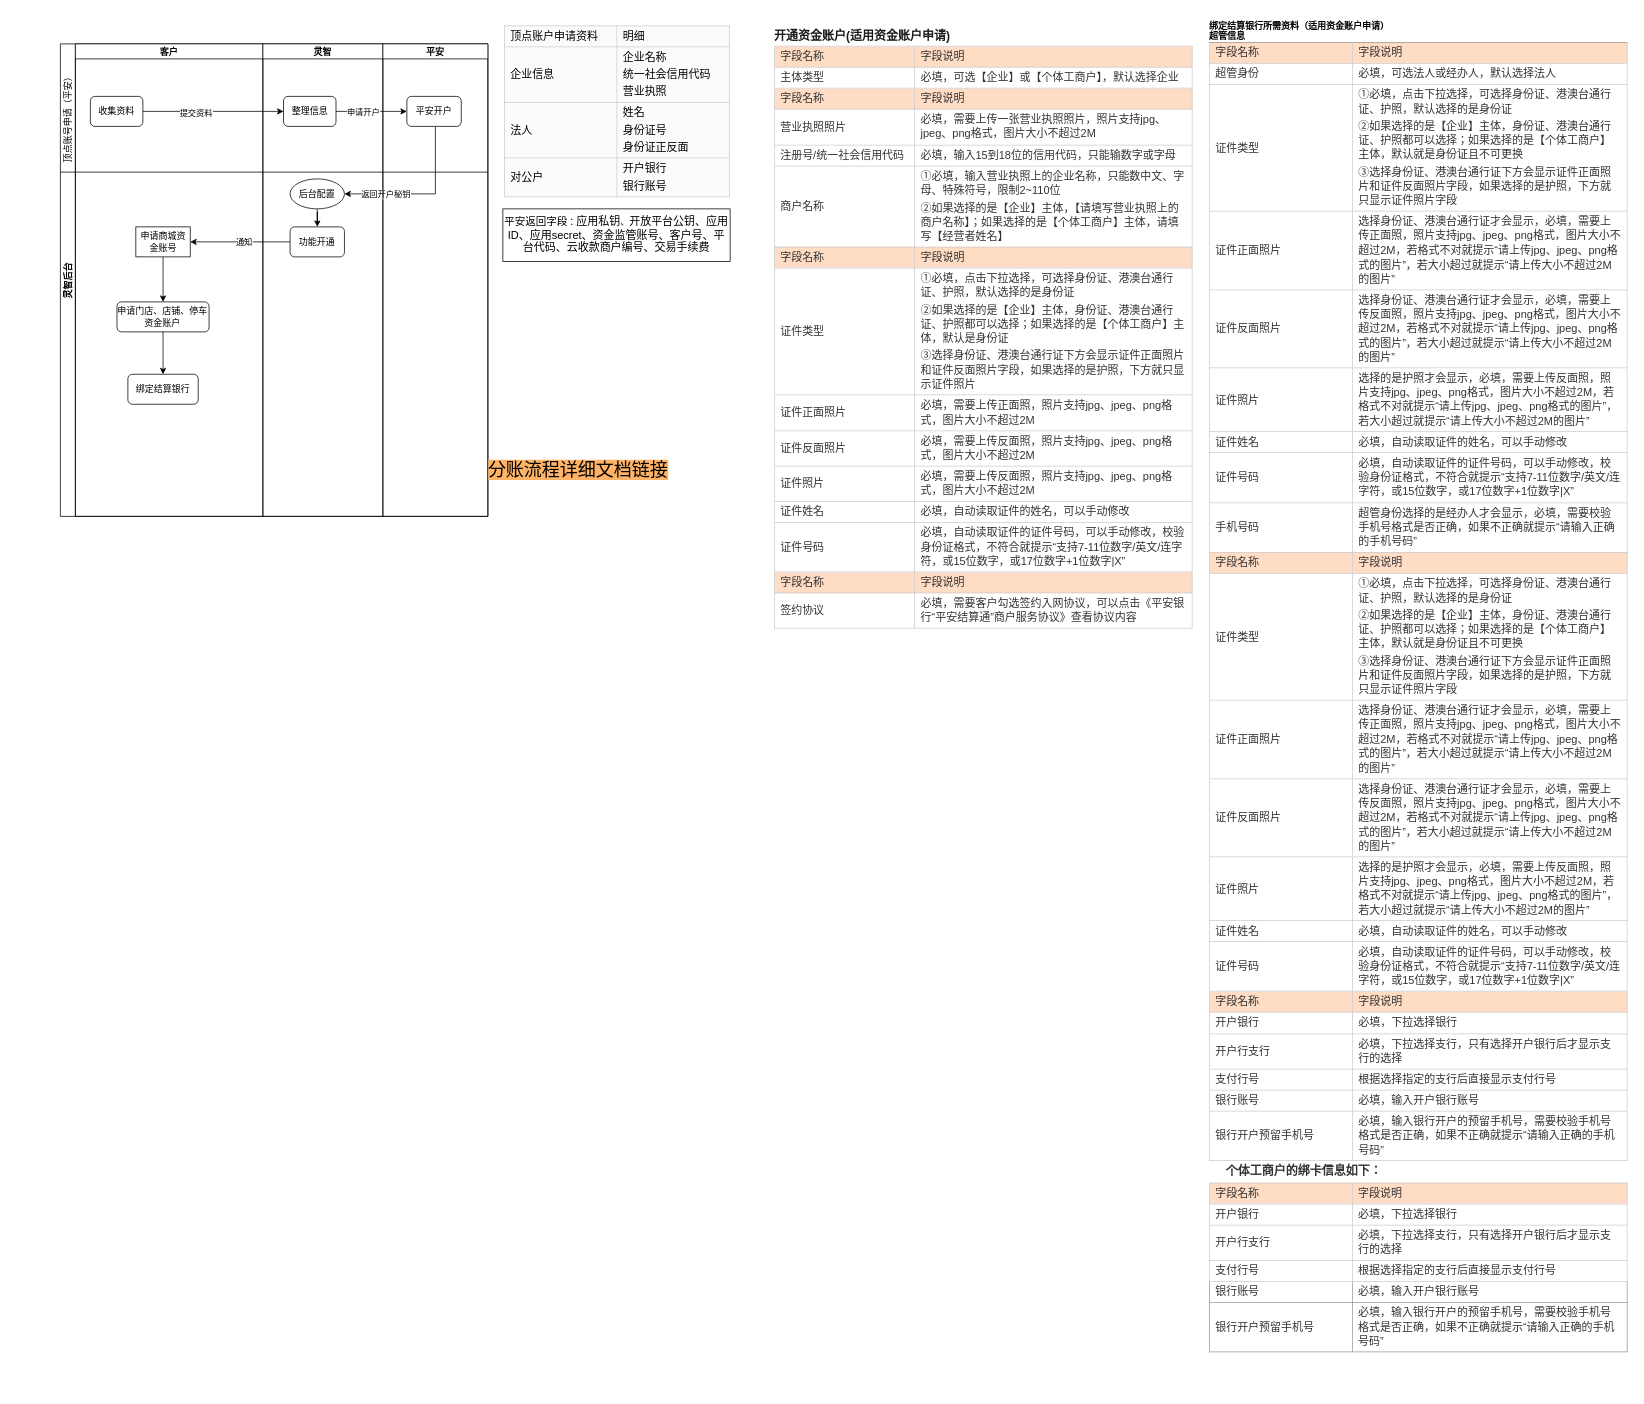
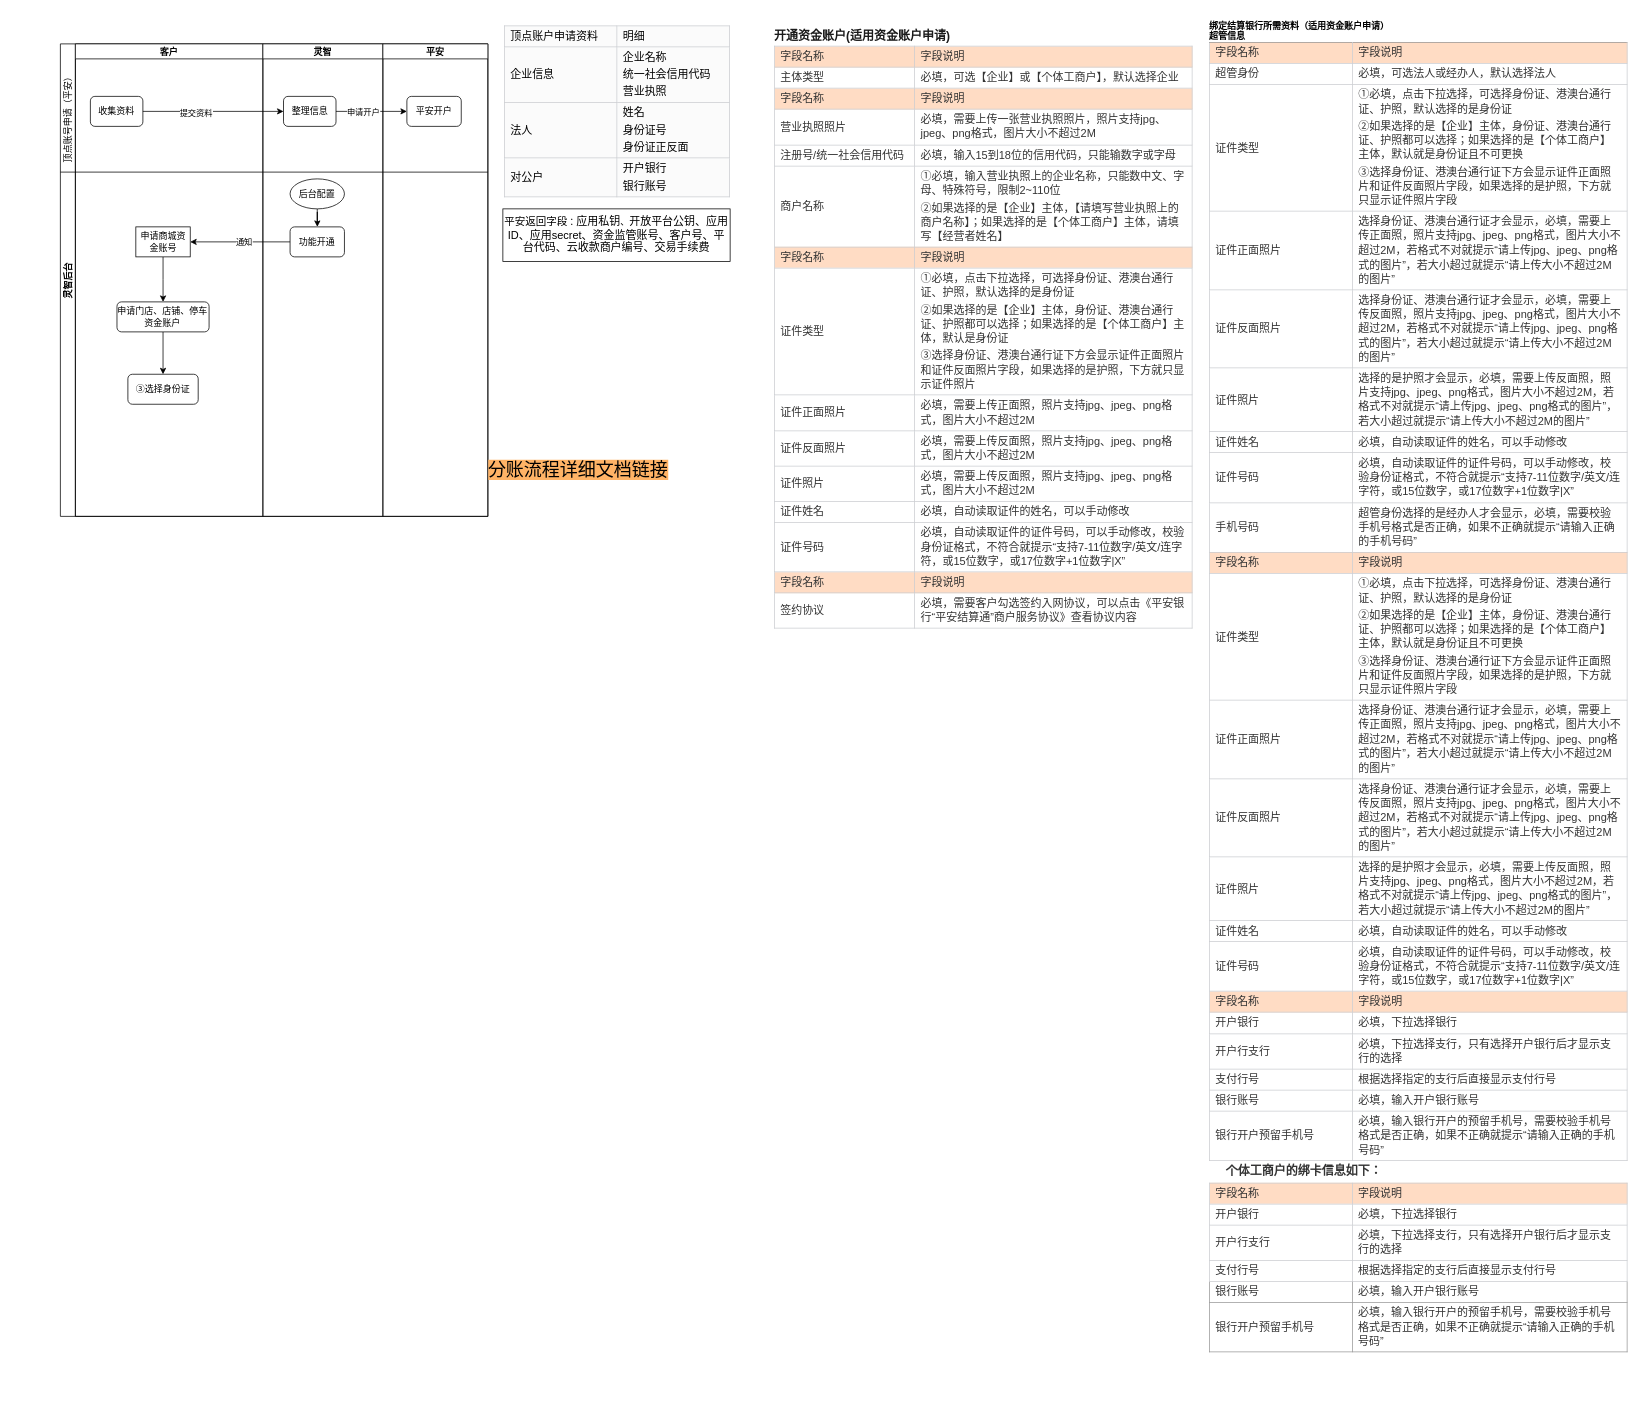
- <mxCell id="21" value="" style="edgeStyle=orthogonalEdgeStyle;rounded=0;orthogonalLoop=1;jettySize=auto;html=1;" parent="2" source="26" target="14" edge="1"><mxGeometry relative="1" as="geometry"><Array as="points"><mxPoint x="500" y="200" /></Array></mxGeometry></mxCell>
- <mxCell id="22" value="返回开户秘钥" style="edgeLabel;html=1;align=center;verticalAlign=middle;resizable=0;points=[];" parent="21" vertex="1" connectable="0"><mxGeometry x="0.294" y="-2" relative="1" as="geometry"><mxPoint x="-20" y="2" as="offset" /></mxGeometry></mxCell>
- <mxCell id="10" value="绑定结算银行" style="whiteSpace=wrap;html=1;rounded=1;" parent="3" vertex="1"><mxGeometry x="70" y="440.5" width="93.75" height="40" as="geometry" /></mxCell>
+ <mxCell id="10" value="③选择身份证" style="whiteSpace=wrap;html=1;rounded=1;" parent="3" vertex="1"><mxGeometry x="70" y="440.5" width="93.75" height="40" as="geometry" /></mxCell>
